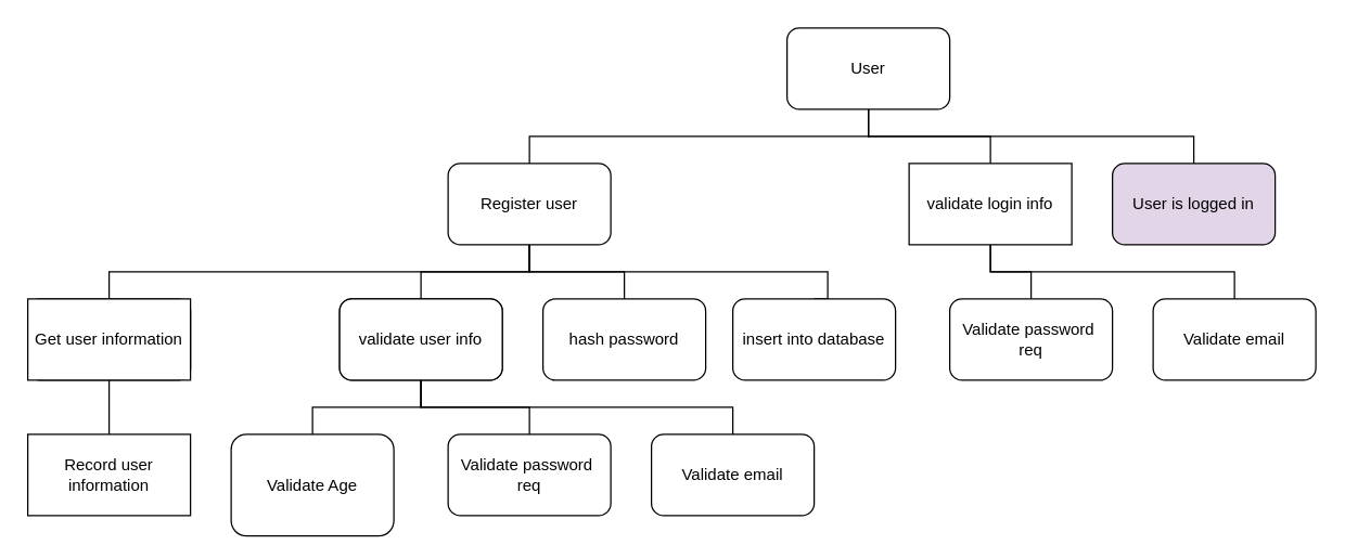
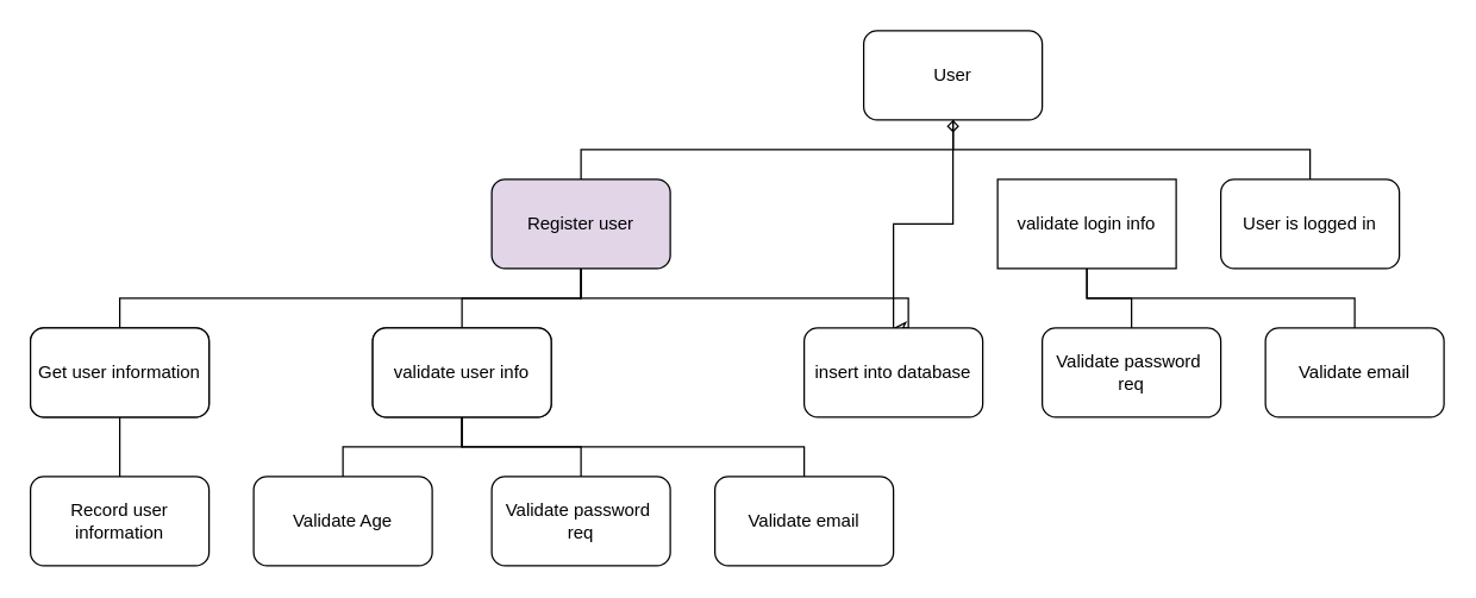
- <mxCell id="21" style="edgeStyle=orthogonalEdgeStyle;rounded=0;orthogonalLoop=1;jettySize=auto;html=1;entryX=0.5;entryY=0;entryDx=0;entryDy=0;endArrow=none;endFill=0;" parent="1" source="22" target="25" edge="1"><mxGeometry relative="1" as="geometry" /></mxCell>
+ <mxCell id="21" style="edgeStyle=orthogonalEdgeStyle;rounded=0;orthogonalLoop=1;jettySize=auto;html=1;endArrow=none;endFill=0;" parent="1" source="22" target="19" edge="1"><mxGeometry relative="1" as="geometry" /></mxCell>
- <mxCell id="26" style="edgeStyle=orthogonalEdgeStyle;rounded=0;orthogonalLoop=1;jettySize=auto;html=1;entryX=0.5;entryY=1;entryDx=0;entryDy=0;endArrow=none;endFill=0;" parent="1" source="27" target="22" edge="1"><mxGeometry relative="1" as="geometry"><Array as="points"><mxPoint x="880" y="100" /><mxPoint x="640" y="100" /></Array></mxGeometry></mxCell>
+ <mxCell id="26" style="edgeStyle=orthogonalEdgeStyle;rounded=0;orthogonalLoop=1;jettySize=auto;html=1;entryX=0.5;entryY=1;entryDx=0;entryDy=0;endArrow=diamond;endFill=0;" parent="1" source="27" target="22" edge="1"><mxGeometry relative="1" as="geometry"><Array as="points"><mxPoint x="880" y="100" /><mxPoint x="640" y="100" /></Array></mxGeometry></mxCell>
- <mxCell id="6" value="Register user" style="rounded=1;whiteSpace=wrap;html=1;" parent="1" vertex="1"><mxGeometry x="330" y="120" width="120" height="60" as="geometry" /></mxCell>
+ <mxCell id="6" value="Register user" style="rounded=1;whiteSpace=wrap;html=1;fillColor=#e1d5e7;" parent="1" vertex="1"><mxGeometry x="330" y="120" width="120" height="60" as="geometry" /></mxCell>
- <mxCell id="27" value="User is logged in" style="rounded=1;whiteSpace=wrap;html=1;fillColor=#e1d5e7;" parent="1" vertex="1"><mxGeometry x="820" y="120" width="120" height="60" as="geometry" /></mxCell>
+ <mxCell id="27" value="User is logged in" style="rounded=1;whiteSpace=wrap;html=1;" parent="1" vertex="1"><mxGeometry x="820" y="120" width="120" height="60" as="geometry" /></mxCell>
- <mxCell id="4" style="edgeStyle=orthogonalEdgeStyle;rounded=0;orthogonalLoop=1;jettySize=auto;html=1;entryX=0.5;entryY=0;entryDx=0;entryDy=0;endArrow=none;endFill=0;" edge="1" parent="1" source="6" target="18"><mxGeometry relative="1" as="geometry" /></mxCell>
- <mxCell id="5" style="edgeStyle=orthogonalEdgeStyle;rounded=0;orthogonalLoop=1;jettySize=auto;html=1;entryX=0.5;entryY=0;entryDx=0;entryDy=0;endArrow=none;endFill=0;strokeWidth=1;" edge="1" parent="1" source="6" target="19"><mxGeometry relative="1" as="geometry"><Array as="points"><mxPoint x="390" y="200" /><mxPoint x="610" y="200" /></Array></mxGeometry></mxCell>
+ <mxCell id="5" style="edgeStyle=orthogonalEdgeStyle;rounded=0;orthogonalLoop=1;jettySize=auto;html=1;entryX=0.5;entryY=0;entryDx=0;entryDy=0;endArrow=classic;endFill=0;strokeWidth=1;" edge="1" parent="1" source="6" target="19"><mxGeometry relative="1" as="geometry"><Array as="points"><mxPoint x="390" y="200" /><mxPoint x="610" y="200" /></Array></mxGeometry></mxCell>
- <mxCell id="10" value="Get user information" style="whiteSpace=wrap;html=1;rounded=0;" parent="1" vertex="1"><mxGeometry x="20" y="220" width="120" height="60" as="geometry" /></mxCell>
+ <mxCell id="10" value="Get user information" style="rounded=1;whiteSpace=wrap;html=1;" parent="1" vertex="1"><mxGeometry x="20" y="220" width="120" height="60" as="geometry" /></mxCell>
- <mxCell id="18" value="hash password" style="rounded=1;whiteSpace=wrap;html=1;" parent="1" vertex="1"><mxGeometry x="400" y="220" width="120" height="60" as="geometry" /></mxCell>
- <mxCell id="9" value="Record user information" style="whiteSpace=wrap;html=1;rounded=0;" parent="1" vertex="1"><mxGeometry x="20" y="320" width="120" height="60" as="geometry" /></mxCell>
+ <mxCell id="9" value="Record user information" style="rounded=1;whiteSpace=wrap;html=1;" parent="1" vertex="1"><mxGeometry x="20" y="320" width="120" height="60" as="geometry" /></mxCell>
- <mxCell id="13" value="Validate Age" style="rounded=1;whiteSpace=wrap;html=1;" parent="1" vertex="1"><mxGeometry x="170" y="320" width="120" height="75" as="geometry" /></mxCell>
+ <mxCell id="13" value="Validate Age" style="rounded=1;whiteSpace=wrap;html=1;" parent="1" vertex="1"><mxGeometry x="170" y="320" width="120" height="60" as="geometry" /></mxCell>
